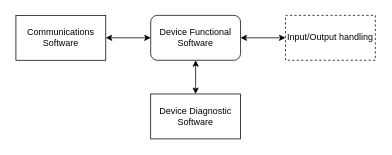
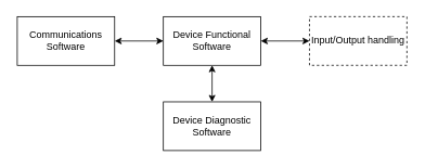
- <mxCell id="3" value="Device Functional Software" style="whiteSpace=wrap;html=1;fillColor=none;rounded=1;" parent="1" vertex="1"><mxGeometry x="200" y="20" width="120" height="60" as="geometry" /></mxCell>
+ <mxCell id="3" value="Device Functional Software" style="rounded=0;whiteSpace=wrap;html=1;fillColor=none;" parent="1" vertex="1"><mxGeometry x="200" y="20" width="120" height="60" as="geometry" /></mxCell>
